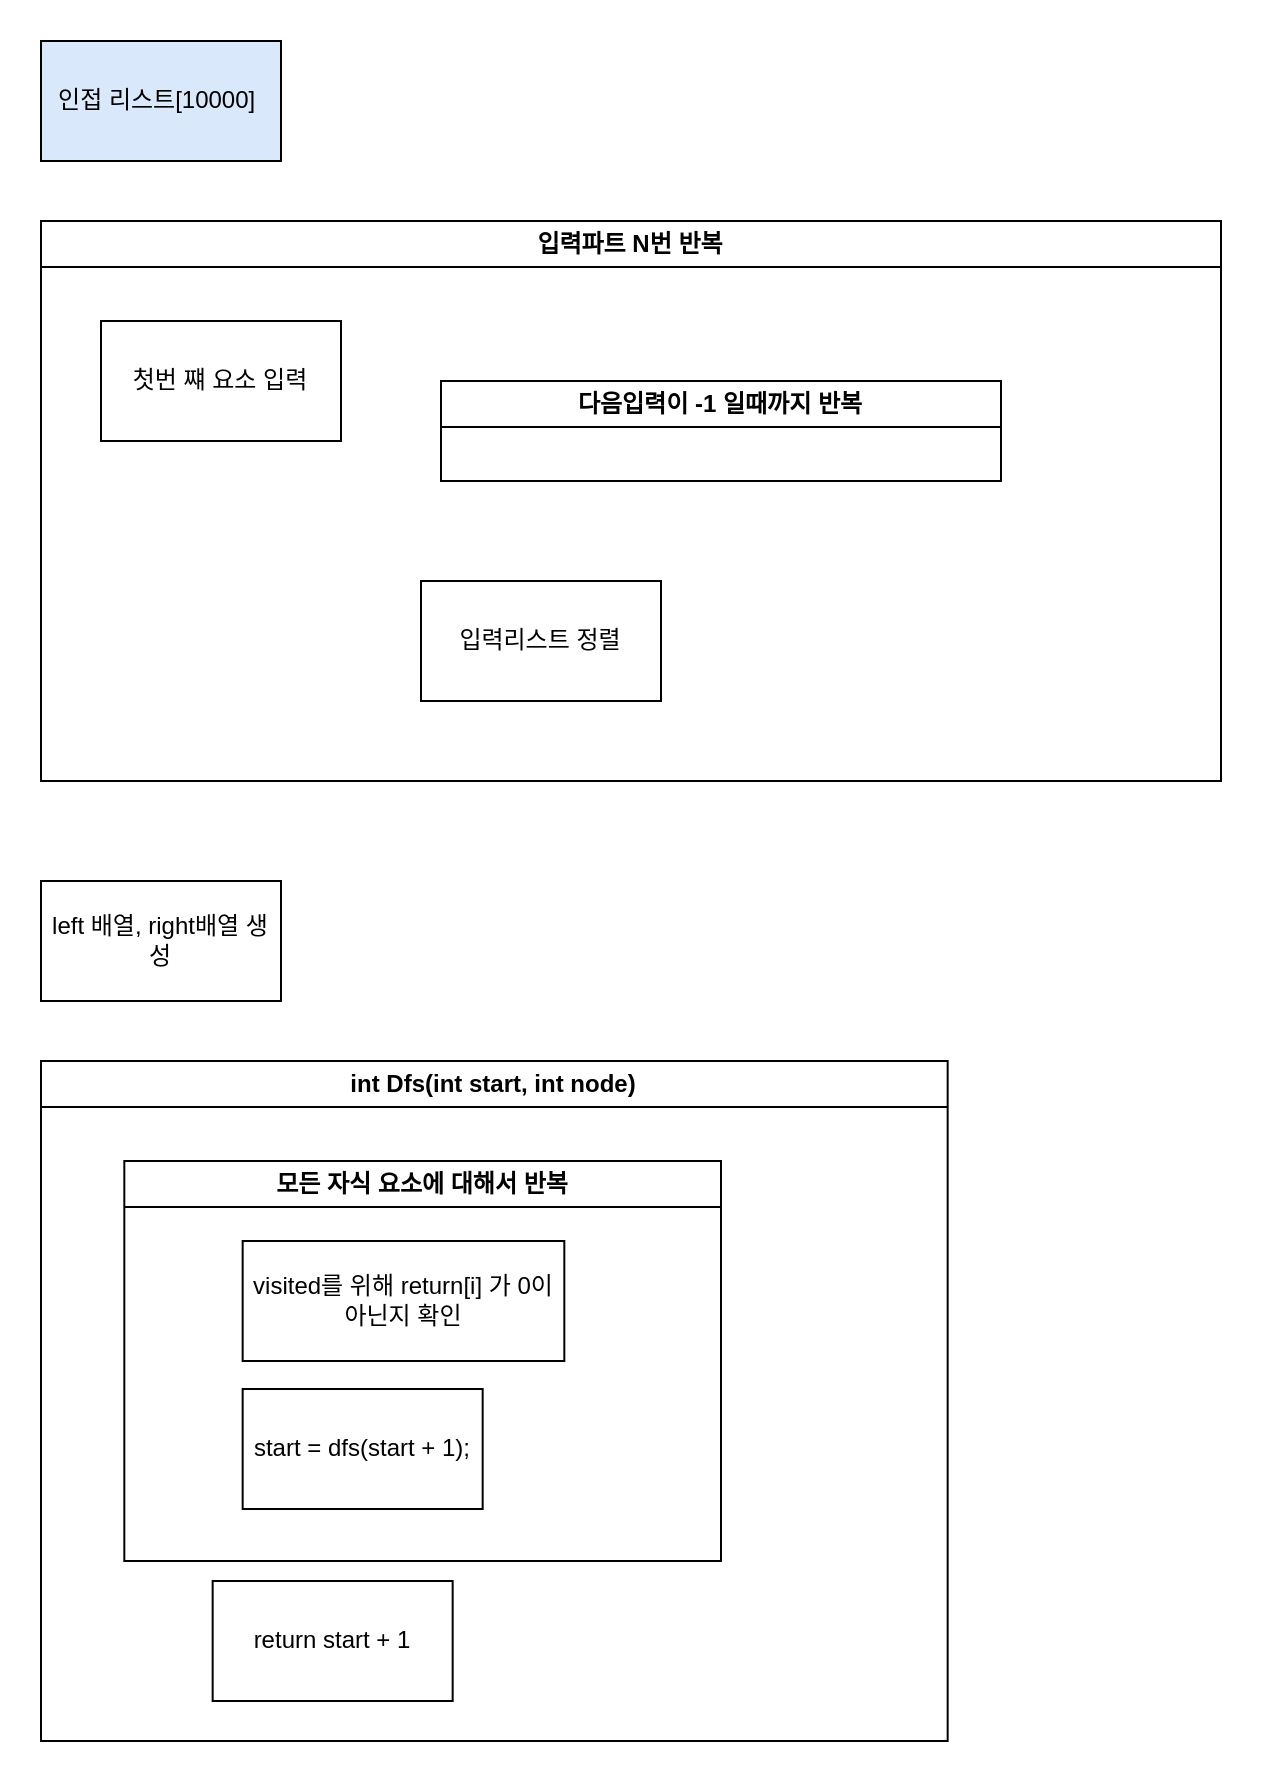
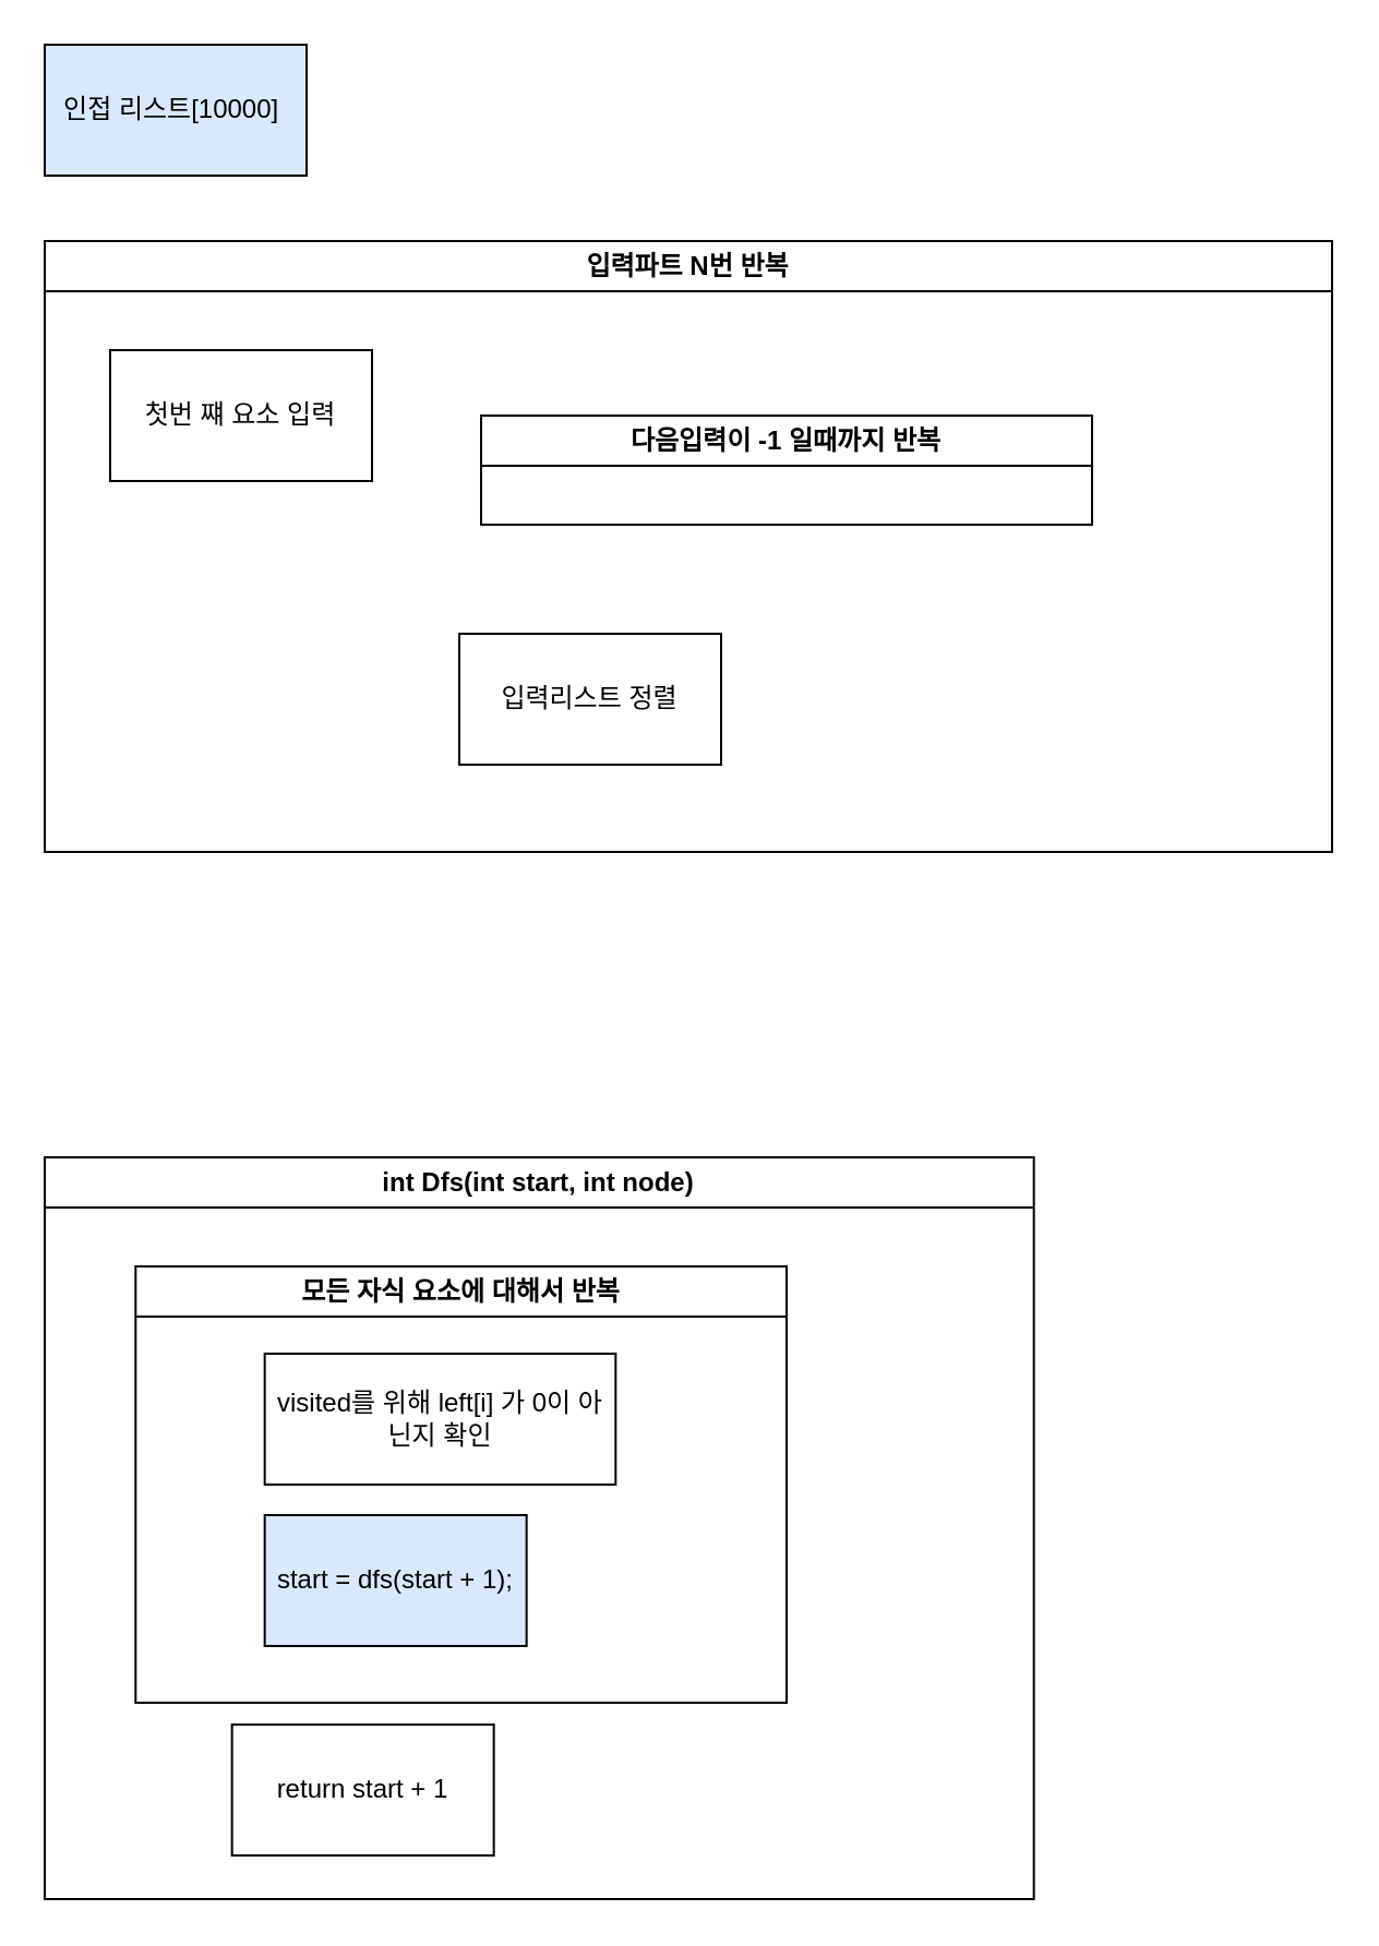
- <mxCell id="7" value="left 배열, right배열 생성" style="rounded=0;whiteSpace=wrap;html=1;" vertex="1" parent="1"><mxGeometry x="20" y="440" width="120" height="60" as="geometry" /></mxCell>
- <mxCell id="5" value="visited를 위해 return[i] 가 0이 아닌지 확인" style="rounded=0;whiteSpace=wrap;html=1;" vertex="1" parent="3"><mxGeometry x="59.17" y="40" width="160.83" height="60" as="geometry" /></mxCell>
+ <mxCell id="5" value="visited를 위해 left[i] 가 0이 아닌지 확인" style="rounded=0;whiteSpace=wrap;html=1;" vertex="1" parent="3"><mxGeometry x="59.17" y="40" width="160.83" height="60" as="geometry" /></mxCell>
- <mxCell id="4" value="start = dfs(start + 1);" style="rounded=0;whiteSpace=wrap;html=1;" vertex="1" parent="3"><mxGeometry x="59.17" y="114" width="120" height="60" as="geometry" /></mxCell>
+ <mxCell id="4" value="start = dfs(start + 1);" style="rounded=0;whiteSpace=wrap;html=1;fillColor=#dae8fc;" vertex="1" parent="3"><mxGeometry x="59.17" y="114" width="120" height="60" as="geometry" /></mxCell>
